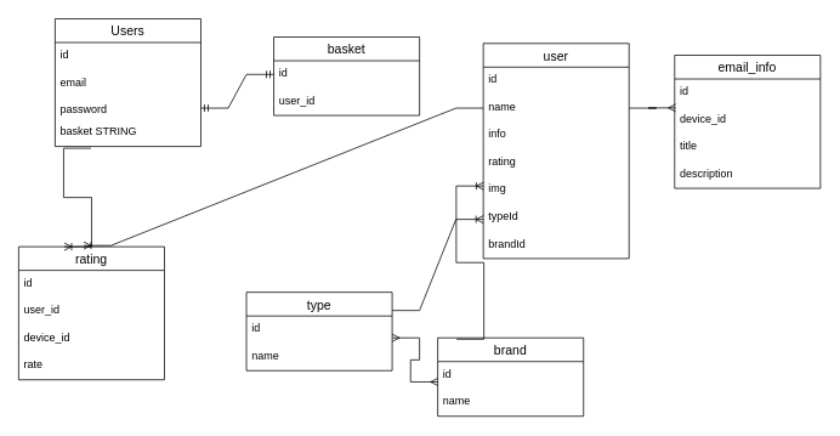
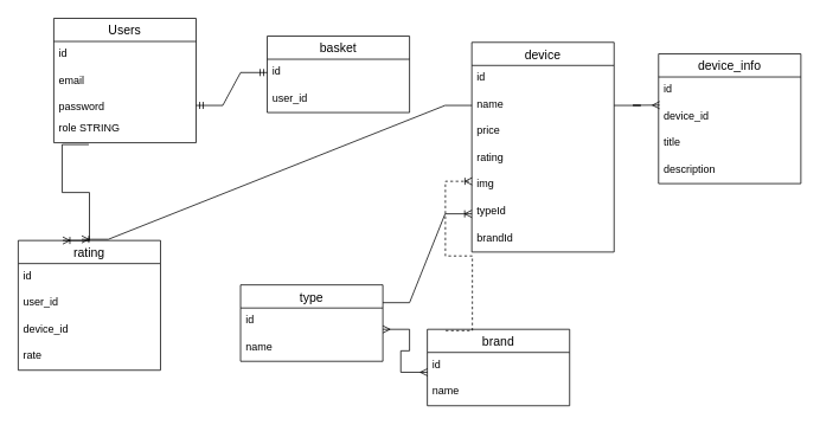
- <mxCell id="11" value="user" style="swimlane;fontStyle=0;childLayout=stackLayout;horizontal=1;startSize=26;horizontalStack=0;resizeParent=1;resizeParentMax=0;resizeLast=0;collapsible=1;marginBottom=0;align=center;fontSize=14;" parent="1" vertex="1"><mxGeometry x="530" y="47" width="160" height="236" as="geometry" /></mxCell>
+ <mxCell id="11" value="device" style="swimlane;fontStyle=0;childLayout=stackLayout;horizontal=1;startSize=26;horizontalStack=0;resizeParent=1;resizeParentMax=0;resizeLast=0;collapsible=1;marginBottom=0;align=center;fontSize=14;" parent="1" vertex="1"><mxGeometry x="530" y="47" width="160" height="236" as="geometry" /></mxCell>
- <mxCell id="28" value="email_info" style="swimlane;fontStyle=0;childLayout=stackLayout;horizontal=1;startSize=26;horizontalStack=0;resizeParent=1;resizeParentMax=0;resizeLast=0;collapsible=1;marginBottom=0;align=center;fontSize=14;" parent="1" vertex="1"><mxGeometry x="740" y="60" width="160" height="146" as="geometry" /></mxCell>
+ <mxCell id="28" value="device_info" style="swimlane;fontStyle=0;childLayout=stackLayout;horizontal=1;startSize=26;horizontalStack=0;resizeParent=1;resizeParentMax=0;resizeLast=0;collapsible=1;marginBottom=0;align=center;fontSize=14;" parent="1" vertex="1"><mxGeometry x="740" y="60" width="160" height="146" as="geometry" /></mxCell>
- <mxCell id="6" value="basket STRING" style="text;strokeColor=none;fillColor=none;spacingLeft=4;spacingRight=4;overflow=hidden;rotatable=0;points=[[0,0.5],[1,0.5]];portConstraint=eastwest;fontSize=12;" parent="2" vertex="1"><mxGeometry y="110" width="160" height="30" as="geometry" /></mxCell>
+ <mxCell id="6" value="role STRING" style="text;strokeColor=none;fillColor=none;spacingLeft=4;spacingRight=4;overflow=hidden;rotatable=0;points=[[0,0.5],[1,0.5]];portConstraint=eastwest;fontSize=12;" parent="2" vertex="1"><mxGeometry y="110" width="160" height="30" as="geometry" /></mxCell>
- <mxCell id="14" value="info" style="text;strokeColor=none;fillColor=none;spacingLeft=4;spacingRight=4;overflow=hidden;rotatable=0;points=[[0,0.5],[1,0.5]];portConstraint=eastwest;fontSize=12;" parent="11" vertex="1"><mxGeometry y="86" width="160" height="30" as="geometry" /></mxCell>
+ <mxCell id="14" value="price" style="text;strokeColor=none;fillColor=none;spacingLeft=4;spacingRight=4;overflow=hidden;rotatable=0;points=[[0,0.5],[1,0.5]];portConstraint=eastwest;fontSize=12;" parent="11" vertex="1"><mxGeometry y="86" width="160" height="30" as="geometry" /></mxCell>
- <mxCell id="26" value="" style="edgeStyle=entityRelationEdgeStyle;fontSize=12;html=1;endArrow=ERoneToMany;rounded=0;exitX=0.129;exitY=0.017;exitDx=0;exitDy=0;exitPerimeter=0;entryX=0.002;entryY=0.346;entryDx=0;entryDy=0;entryPerimeter=0;" parent="1" source="22" target="16" edge="1"><mxGeometry width="100" height="100" relative="1" as="geometry"><mxPoint x="410" y="270" as="sourcePoint" /><mxPoint x="510" y="170" as="targetPoint" /></mxGeometry></mxCell>
+ <mxCell id="26" value="" style="edgeStyle=entityRelationEdgeStyle;fontSize=12;html=1;endArrow=ERoneToMany;rounded=0;exitX=0.129;exitY=0.017;exitDx=0;exitDy=0;exitPerimeter=0;entryX=0.002;entryY=0.346;entryDx=0;entryDy=0;entryPerimeter=0;dashed=1;" parent="1" source="22" target="16" edge="1"><mxGeometry width="100" height="100" relative="1" as="geometry"><mxPoint x="410" y="270" as="sourcePoint" /><mxPoint x="510" y="170" as="targetPoint" /></mxGeometry></mxCell>
